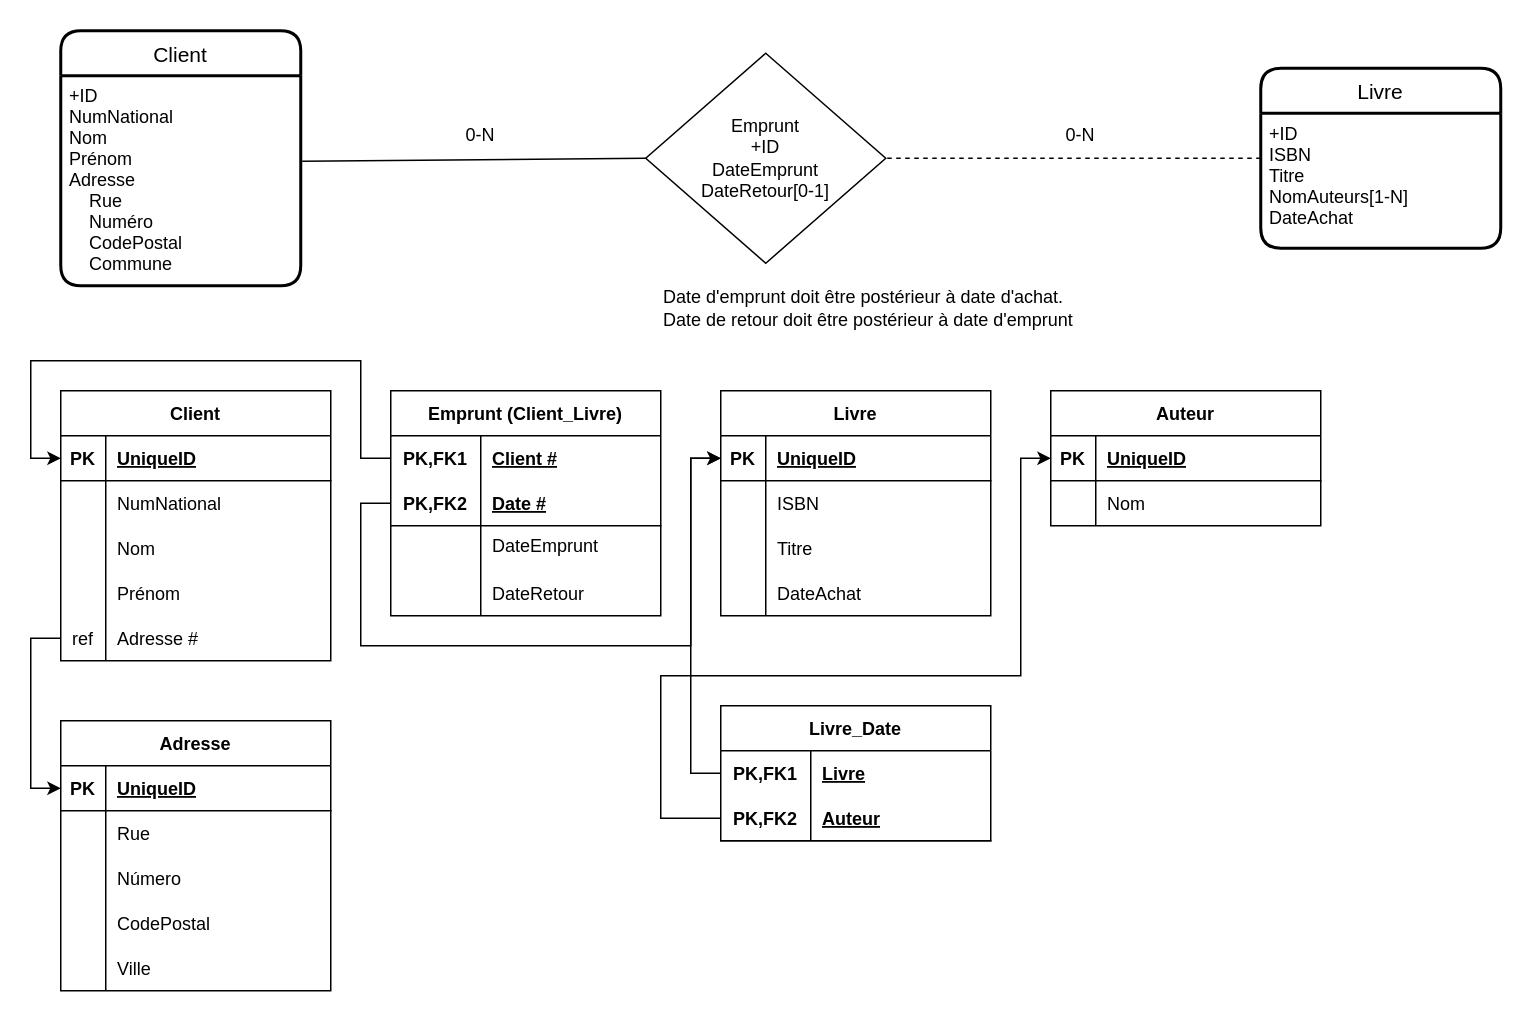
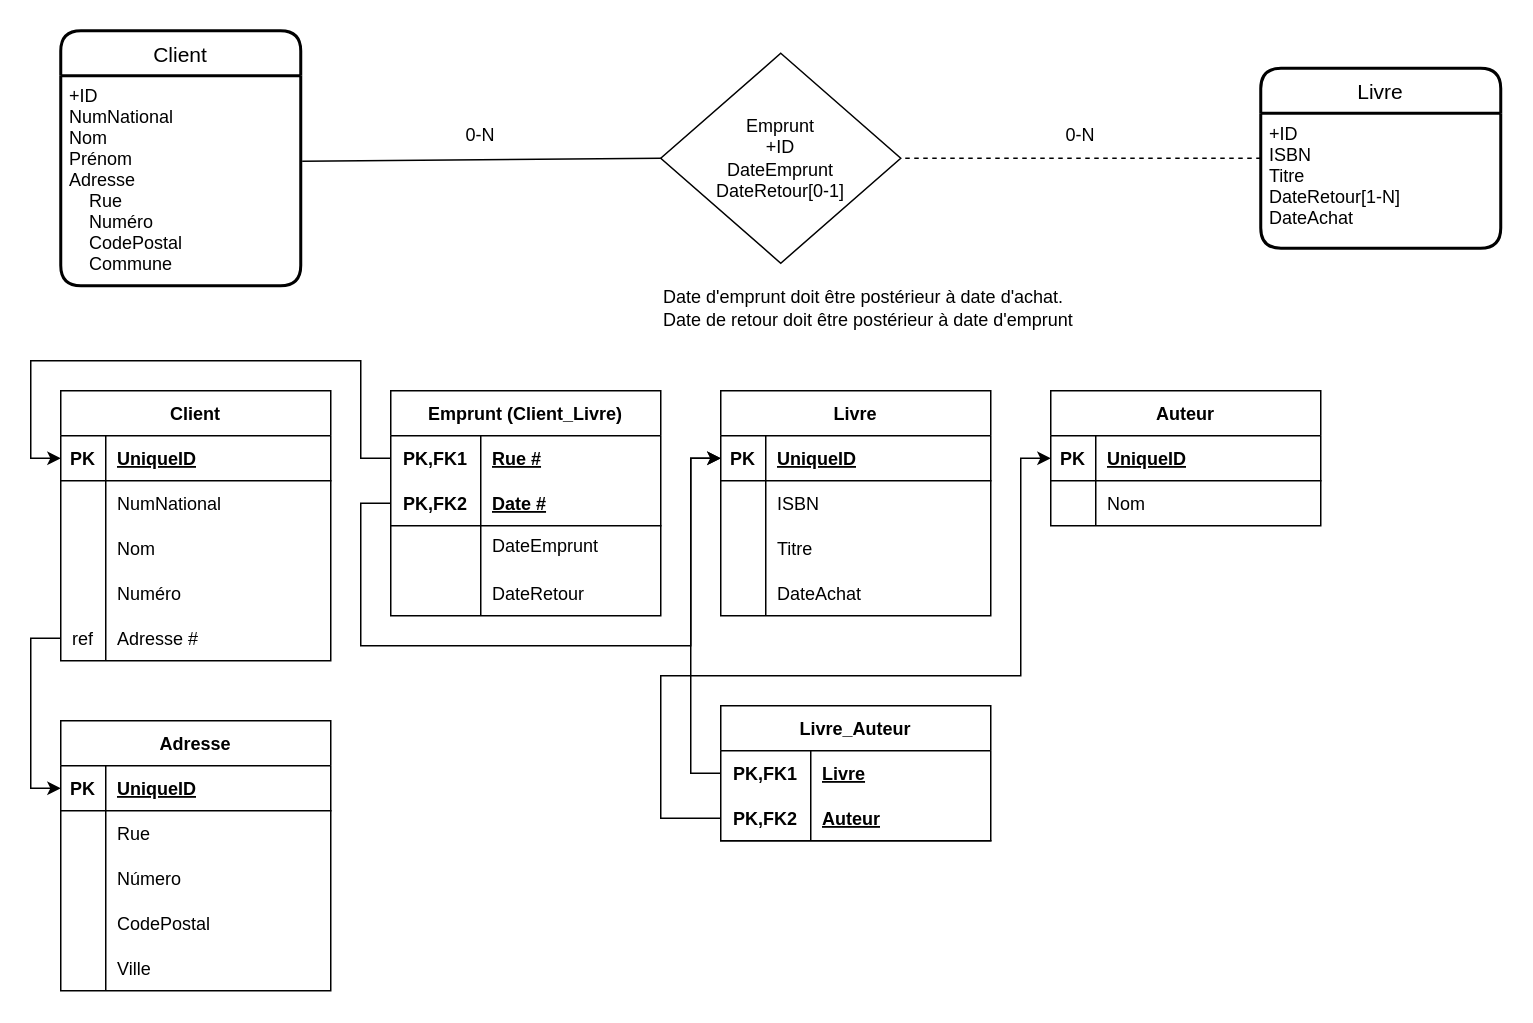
- <mxCell id="6" value="+ID&#10;ISBN&#10;Titre&#10;NomAuteurs[1-N]&#10;DateAchat" style="align=left;strokeColor=none;fillColor=none;spacingLeft=4;fontSize=12;verticalAlign=top;resizable=0;rotatable=0;part=1;" parent="5" vertex="1"><mxGeometry y="30" width="160" height="90" as="geometry" /></mxCell>
+ <mxCell id="6" value="+ID&#10;ISBN&#10;Titre&#10;DateRetour[1-N]&#10;DateAchat" style="align=left;strokeColor=none;fillColor=none;spacingLeft=4;fontSize=12;verticalAlign=top;resizable=0;rotatable=0;part=1;" parent="5" vertex="1"><mxGeometry y="30" width="160" height="90" as="geometry" /></mxCell>
- <mxCell id="4" value="Emprunt&lt;br&gt;+ID&lt;br&gt;DateEmprunt&lt;br&gt;DateRetour[0-1]" style="shape=rhombus;perimeter=rhombusPerimeter;whiteSpace=wrap;html=1;align=center;" parent="1" vertex="1"><mxGeometry x="430" y="35" width="160" height="140" as="geometry" /></mxCell>
+ <mxCell id="4" value="Emprunt&lt;br&gt;+ID&lt;br&gt;DateEmprunt&lt;br&gt;DateRetour[0-1]" style="shape=rhombus;perimeter=rhombusPerimeter;whiteSpace=wrap;html=1;align=center;" parent="1" vertex="1"><mxGeometry x="440" y="35" width="160" height="140" as="geometry" /></mxCell>
- <mxCell id="15" value="Client #" style="shape=partialRectangle;connectable=0;fillColor=none;top=0;left=0;bottom=0;right=0;align=left;spacingLeft=6;fontStyle=5;overflow=hidden;" vertex="1" parent="13"><mxGeometry x="60" width="120" height="30" as="geometry"><mxRectangle width="120" height="30" as="alternateBounds" /></mxGeometry></mxCell>
+ <mxCell id="15" value="Rue #" style="shape=partialRectangle;connectable=0;fillColor=none;top=0;left=0;bottom=0;right=0;align=left;spacingLeft=6;fontStyle=5;overflow=hidden;" vertex="1" parent="13"><mxGeometry x="60" width="120" height="30" as="geometry"><mxRectangle width="120" height="30" as="alternateBounds" /></mxGeometry></mxCell>
- <mxCell id="37" value="Prénom" style="shape=partialRectangle;connectable=0;fillColor=none;top=0;left=0;bottom=0;right=0;align=left;spacingLeft=6;overflow=hidden;" vertex="1" parent="35"><mxGeometry x="30" width="150" height="30" as="geometry"><mxRectangle width="150" height="30" as="alternateBounds" /></mxGeometry></mxCell>
+ <mxCell id="37" value="Numéro" style="shape=partialRectangle;connectable=0;fillColor=none;top=0;left=0;bottom=0;right=0;align=left;spacingLeft=6;overflow=hidden;" vertex="1" parent="35"><mxGeometry x="30" width="150" height="30" as="geometry"><mxRectangle width="150" height="30" as="alternateBounds" /></mxGeometry></mxCell>
- <mxCell id="80" value="Livre_Date" style="shape=table;startSize=30;container=1;collapsible=1;childLayout=tableLayout;fixedRows=1;rowLines=0;fontStyle=1;align=center;resizeLast=1;" vertex="1" parent="1"><mxGeometry x="480" y="470" width="180" height="90" as="geometry" /></mxCell>
+ <mxCell id="80" value="Livre_Auteur" style="shape=table;startSize=30;container=1;collapsible=1;childLayout=tableLayout;fixedRows=1;rowLines=0;fontStyle=1;align=center;resizeLast=1;" vertex="1" parent="1"><mxGeometry x="480" y="470" width="180" height="90" as="geometry" /></mxCell>
